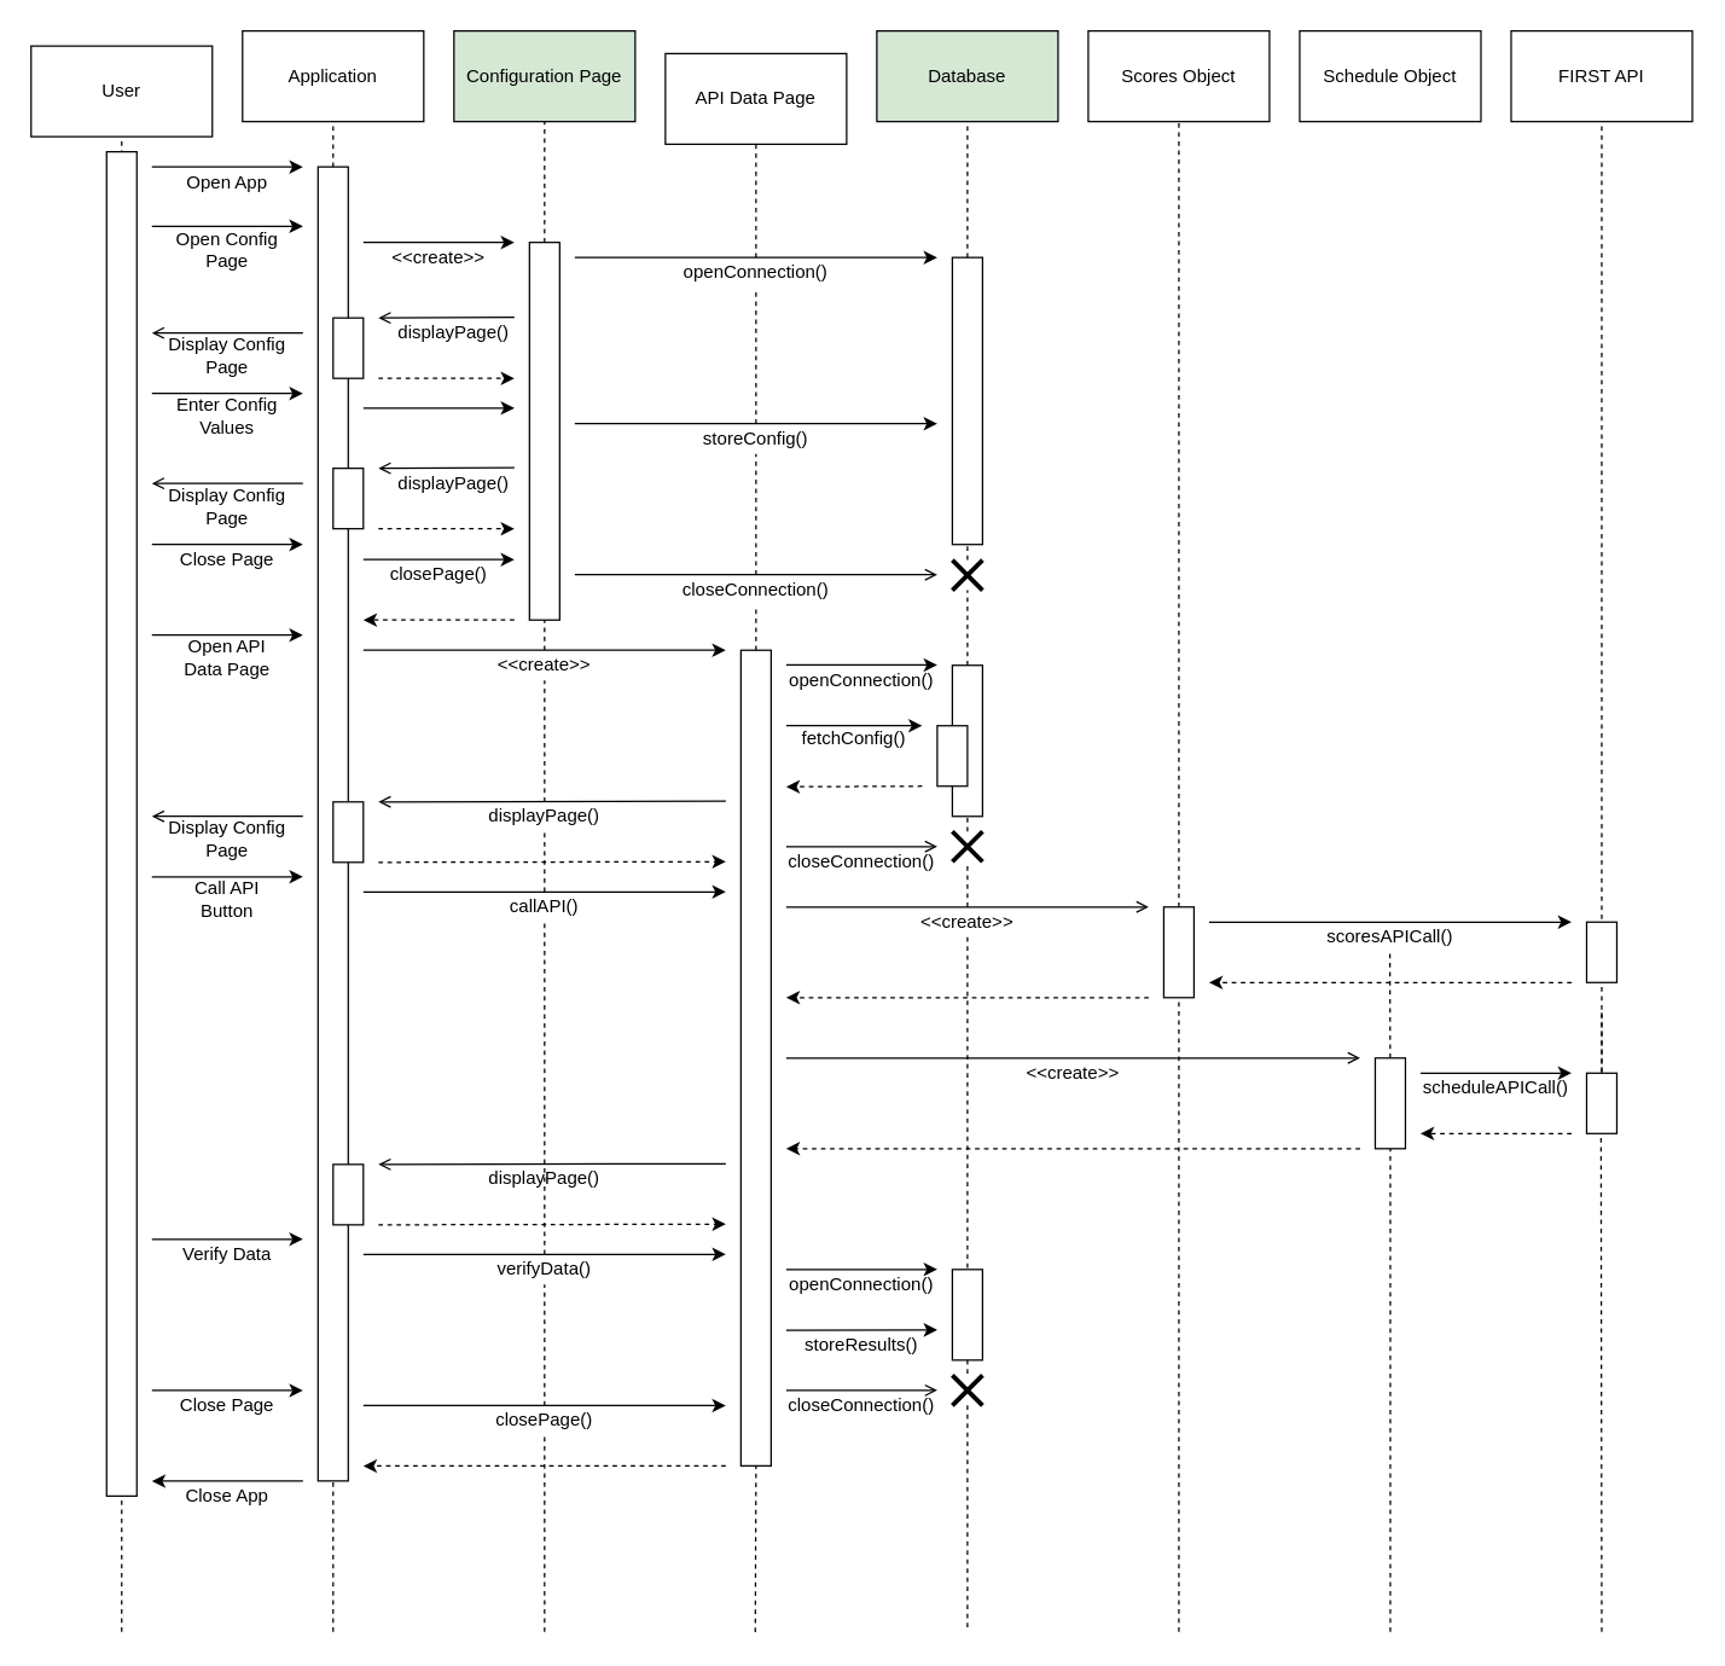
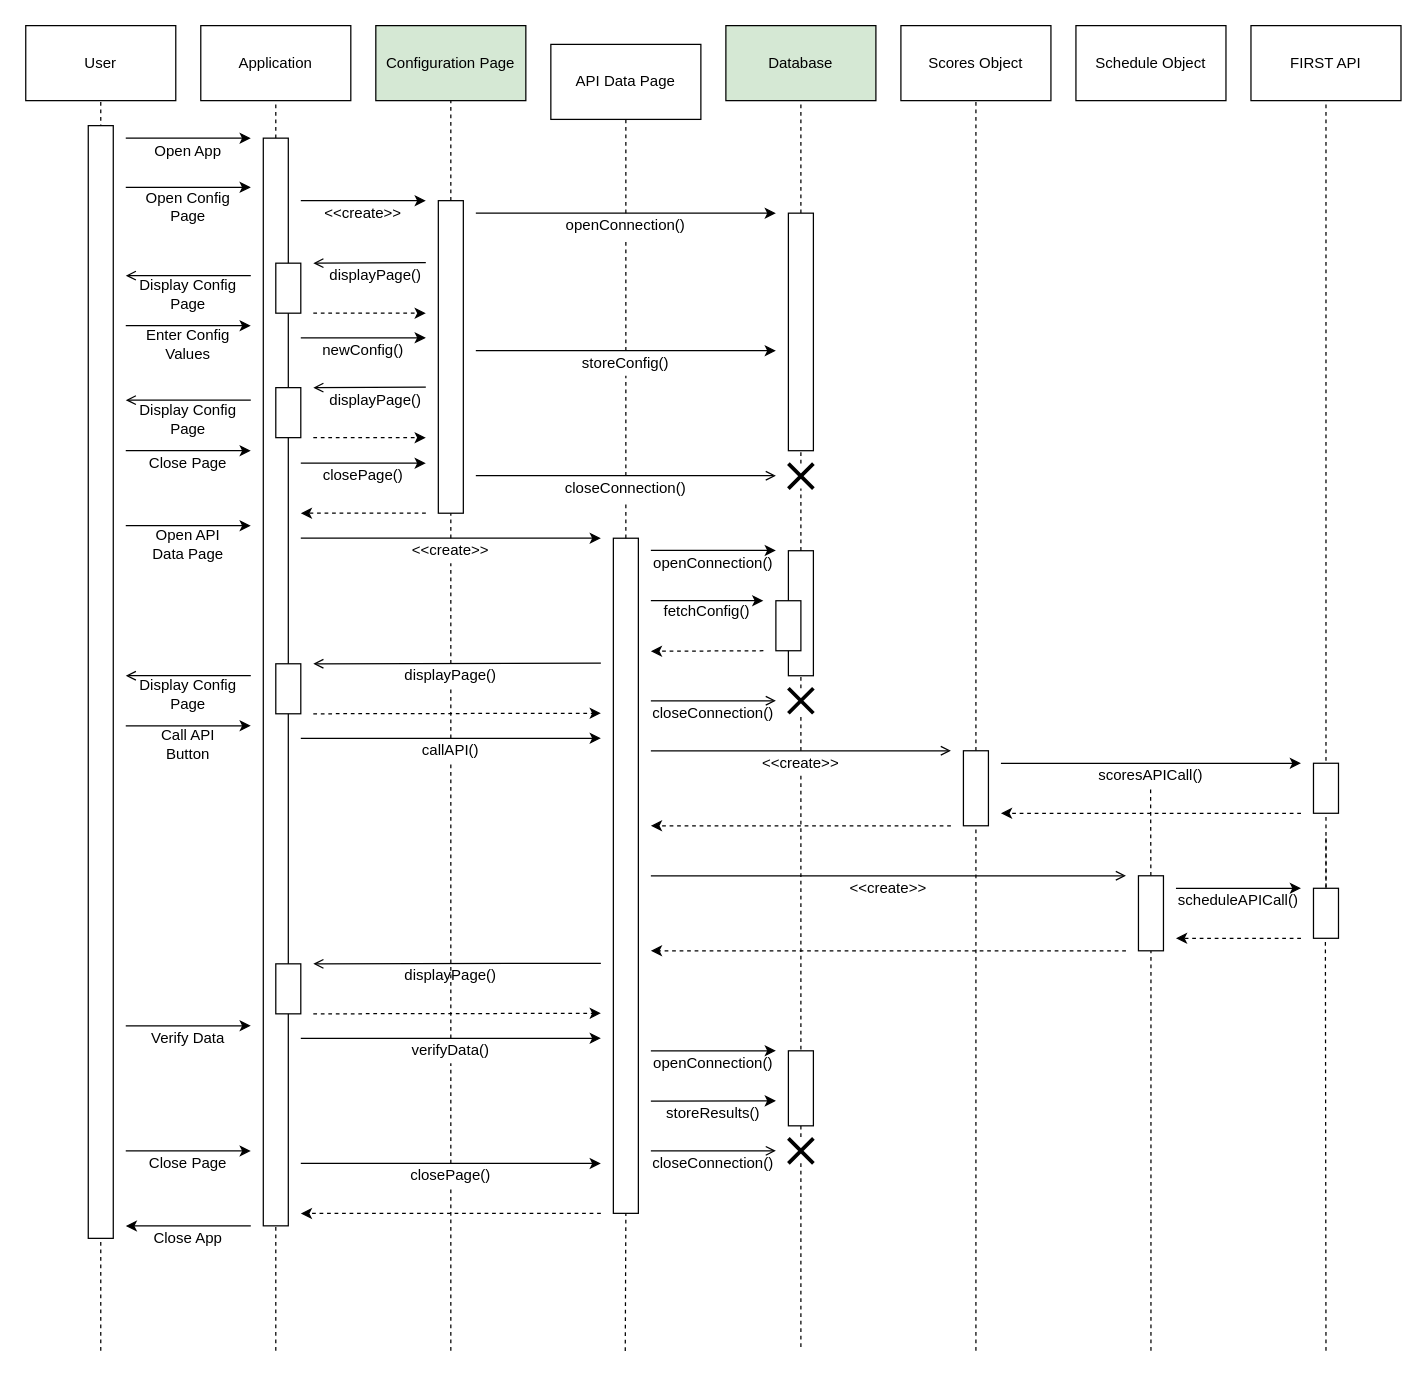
- <mxCell id="2" value="User" style="rounded=0;whiteSpace=wrap;html=1;" parent="1" vertex="1"><mxGeometry x="20" y="30" width="120" height="60" as="geometry" /></mxCell>
+ <mxCell id="2" value="User" style="rounded=0;whiteSpace=wrap;html=1;" parent="1" vertex="1"><mxGeometry x="20" y="20" width="120" height="60" as="geometry" /></mxCell>
+ <mxCell id="93" value="newConfig()" style="text;html=1;strokeColor=none;fillColor=none;align=center;verticalAlign=middle;whiteSpace=wrap;rounded=0;" vertex="1" parent="1"><mxGeometry x="260" y="270" width="60" height="20" as="geometry" /></mxCell>
